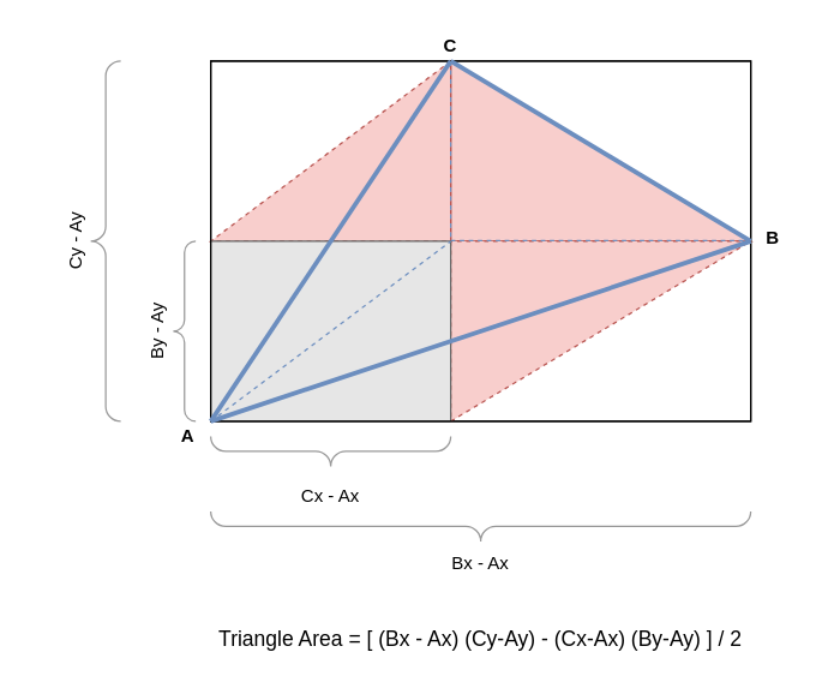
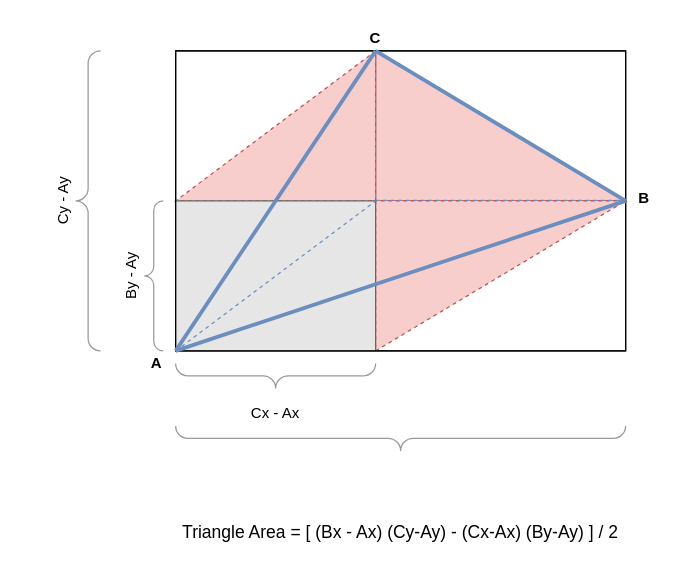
- <mxCell id="8" value="Bx - Ax" style="text;html=1;strokeColor=none;fillColor=none;align=center;verticalAlign=middle;whiteSpace=wrap;rounded=0;" vertex="1" parent="1"><mxGeometry x="290" y="360" width="60" height="30" as="geometry" /></mxCell>
